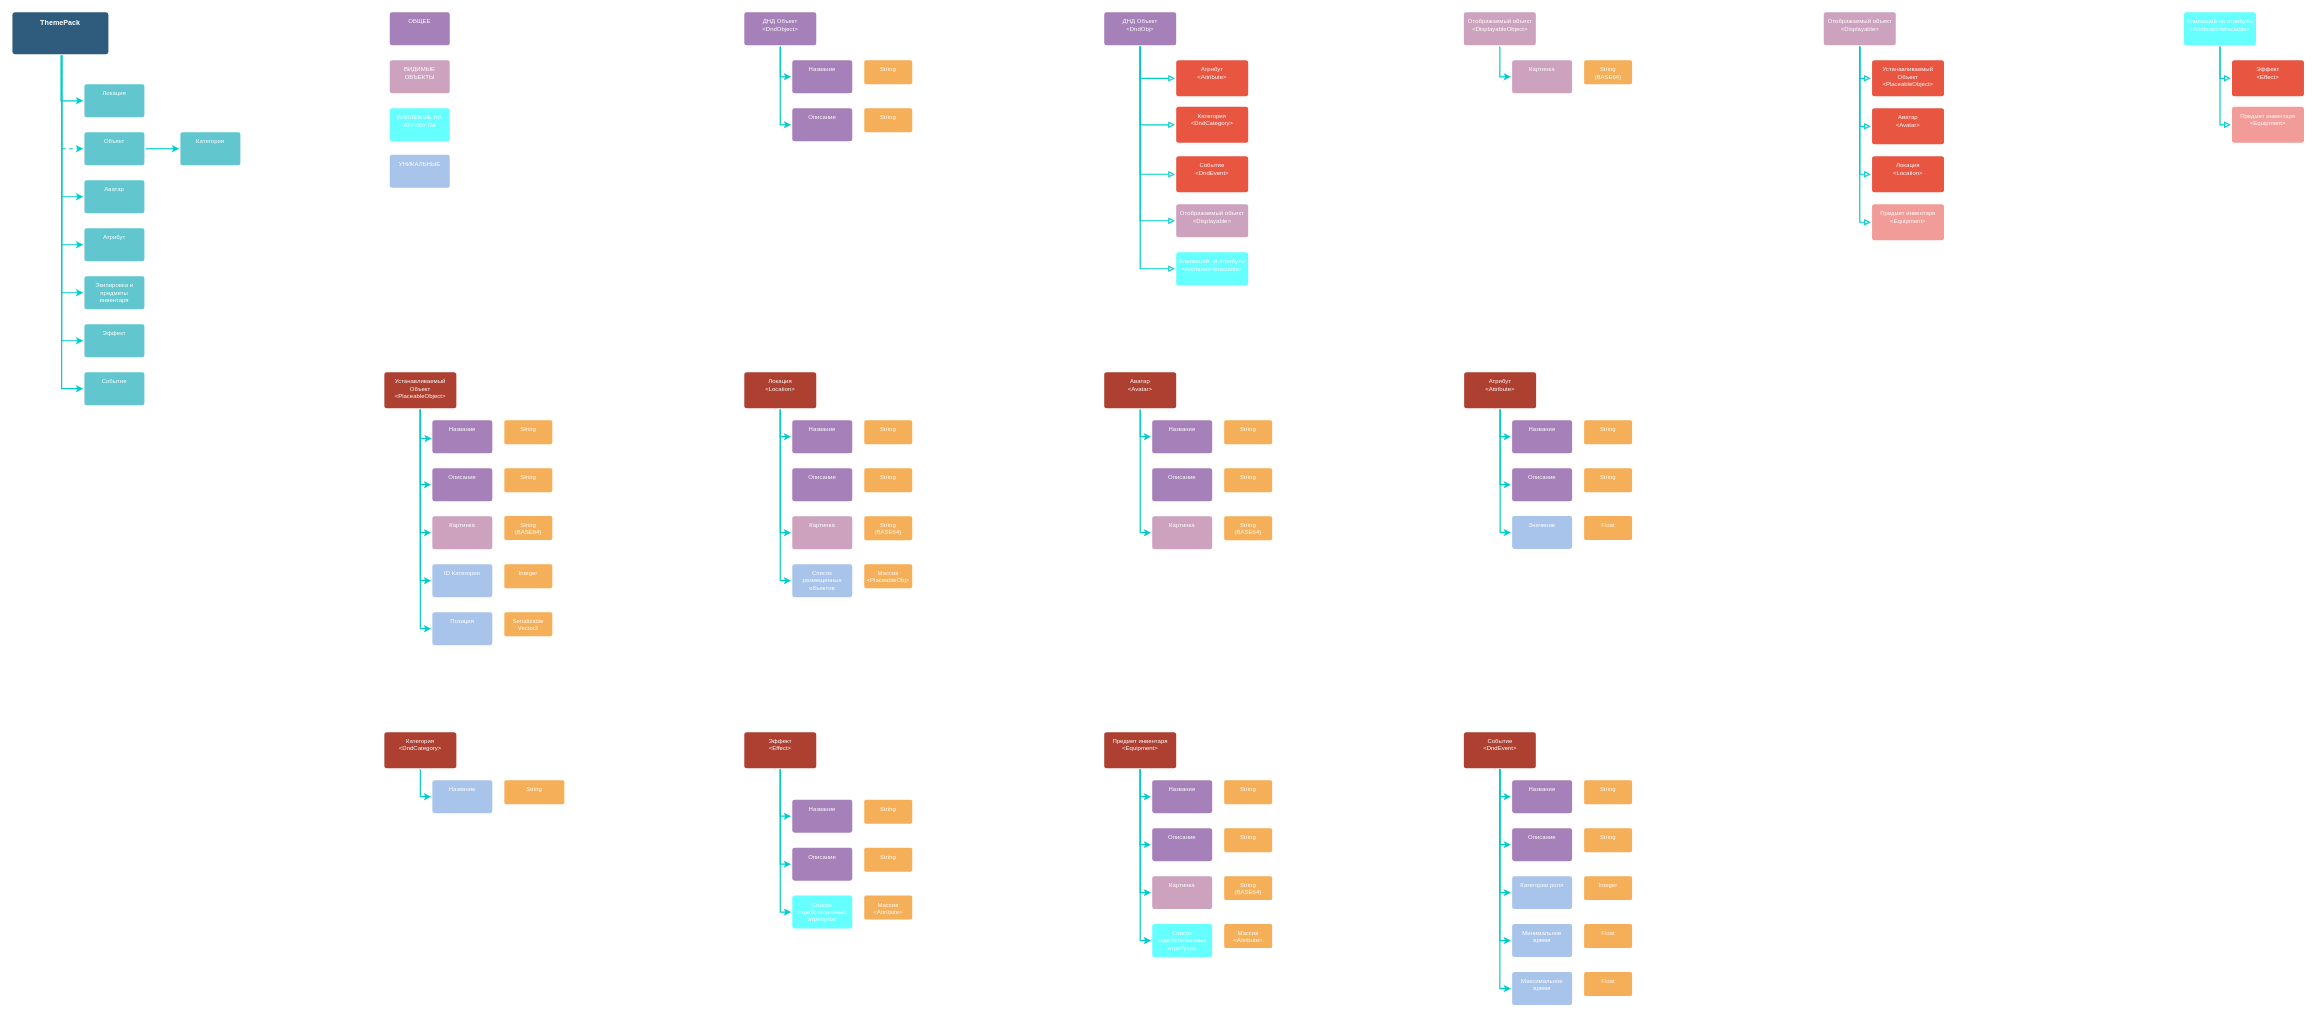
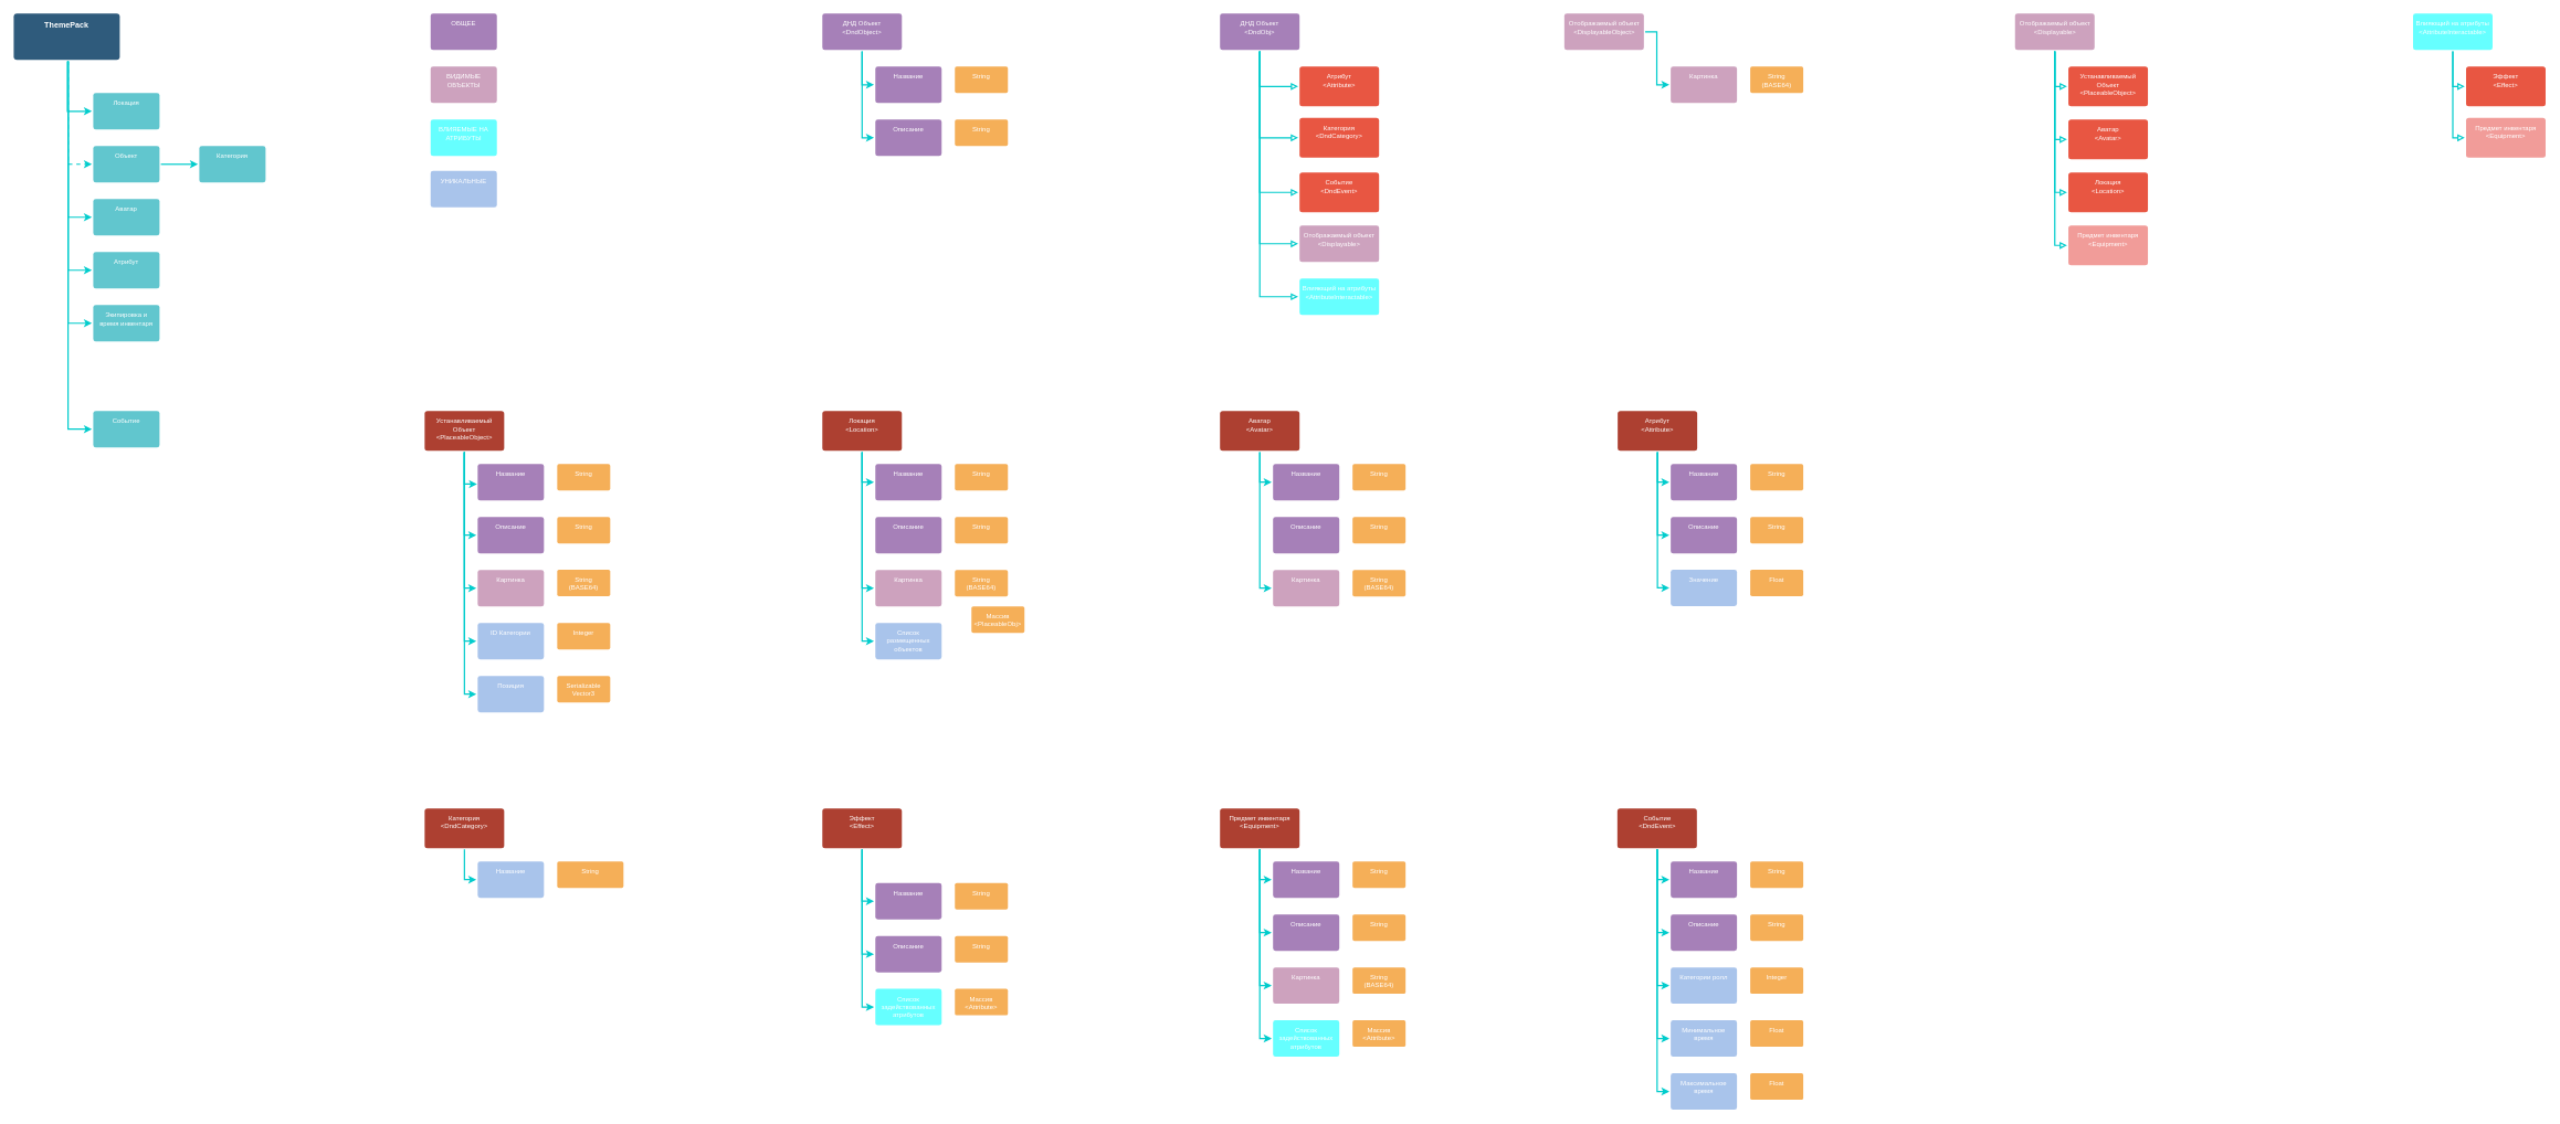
- <mxCell id="131" value="Отображаемый объект&lt;br&gt;&amp;lt;DisplayableObject&amp;gt;" style="rounded=1;whiteSpace=wrap;html=1;shadow=0;labelBackgroundColor=none;strokeColor=none;strokeWidth=3;fillColor=#CDA2BE;fontFamily=Helvetica;fontSize=10;fontColor=#FFFFFF;align=center;spacing=5;fontStyle=0;arcSize=7;perimeterSpacing=2;verticalAlign=top;" parent="1" vertex="1"><mxGeometry x="2439.5" y="20" width="120" height="55" as="geometry" /></mxCell>
+ <mxCell id="131" value="Отображаемый объект&lt;br&gt;&amp;lt;DisplayableObject&amp;gt;" style="rounded=1;whiteSpace=wrap;html=1;shadow=0;labelBackgroundColor=none;strokeColor=none;strokeWidth=3;fillColor=#CDA2BE;fontFamily=Helvetica;fontSize=10;fontColor=#FFFFFF;align=center;spacing=5;fontStyle=0;arcSize=7;perimeterSpacing=2;verticalAlign=top;" parent="1" vertex="1"><mxGeometry x="2359.5" y="20" width="120" height="55" as="geometry" /></mxCell>
- <mxCell id="15" value="Экипировка и предметы инвентаря" style="rounded=1;whiteSpace=wrap;html=1;shadow=0;labelBackgroundColor=none;strokeColor=none;strokeWidth=3;fillColor=#61C6CE;fontFamily=Helvetica;fontSize=10;fontColor=#FFFFFF;align=center;spacing=5;fontStyle=0;arcSize=7;perimeterSpacing=2;verticalAlign=top;" parent="1" vertex="1"><mxGeometry x="140" y="460" width="100" height="55" as="geometry" /></mxCell>
+ <mxCell id="15" value="Экипировка и время инвентаря" style="rounded=1;whiteSpace=wrap;html=1;shadow=0;labelBackgroundColor=none;strokeColor=none;strokeWidth=3;fillColor=#61C6CE;fontFamily=Helvetica;fontSize=10;fontColor=#FFFFFF;align=center;spacing=5;fontStyle=0;arcSize=7;perimeterSpacing=2;verticalAlign=top;" parent="1" vertex="1"><mxGeometry x="140" y="460" width="100" height="55" as="geometry" /></mxCell>
- <mxCell id="7" style="edgeStyle=orthogonalEdgeStyle;rounded=0;orthogonalLoop=1;jettySize=auto;html=1;entryX=0;entryY=0.5;entryDx=0;entryDy=0;strokeColor=#00CCCC;strokeWidth=2;" parent="1" source="9" target="16" edge="1"><mxGeometry relative="1" as="geometry"><Array as="points"><mxPoint x="102" y="567" /></Array></mxGeometry></mxCell>
- <mxCell id="16" value="Эффект" style="rounded=1;whiteSpace=wrap;html=1;shadow=0;labelBackgroundColor=none;strokeColor=none;strokeWidth=3;fillColor=#61C6CE;fontFamily=Helvetica;fontSize=10;fontColor=#FFFFFF;align=center;spacing=5;fontStyle=0;arcSize=7;perimeterSpacing=2;verticalAlign=top;" parent="1" vertex="1"><mxGeometry x="140" y="540" width="100" height="55" as="geometry" /></mxCell>
- <mxCell id="42" value="Массив &amp;lt;PlaceableObj&amp;gt;" style="rounded=1;whiteSpace=wrap;html=1;shadow=0;labelBackgroundColor=none;strokeColor=none;strokeWidth=3;fillColor=#F5AF58;fontFamily=Helvetica;fontSize=10;fontColor=#FFFFFF;align=center;spacing=5;arcSize=7;perimeterSpacing=2;fontStyle=0;verticalAlign=top;" parent="1" vertex="1"><mxGeometry x="1440" y="940" width="80" height="40" as="geometry" /></mxCell>
+ <mxCell id="42" value="Массив &amp;lt;PlaceableObj&amp;gt;" style="rounded=1;whiteSpace=wrap;html=1;shadow=0;labelBackgroundColor=none;strokeColor=none;strokeWidth=3;fillColor=#F5AF58;fontFamily=Helvetica;fontSize=10;fontColor=#FFFFFF;align=center;spacing=5;arcSize=7;perimeterSpacing=2;fontStyle=0;verticalAlign=top;" parent="1" vertex="1"><mxGeometry x="1465" y="915" width="80" height="40" as="geometry" /></mxCell>
